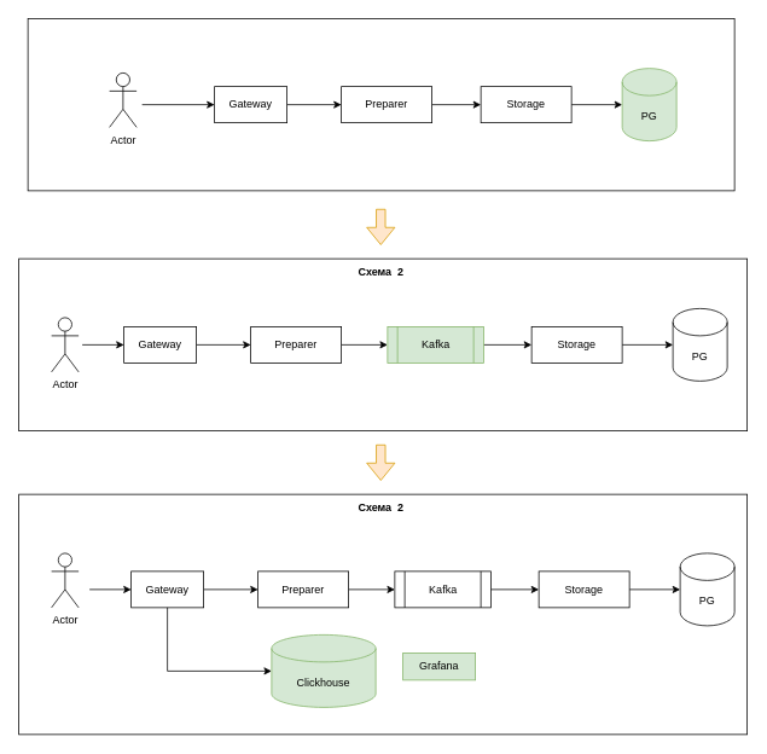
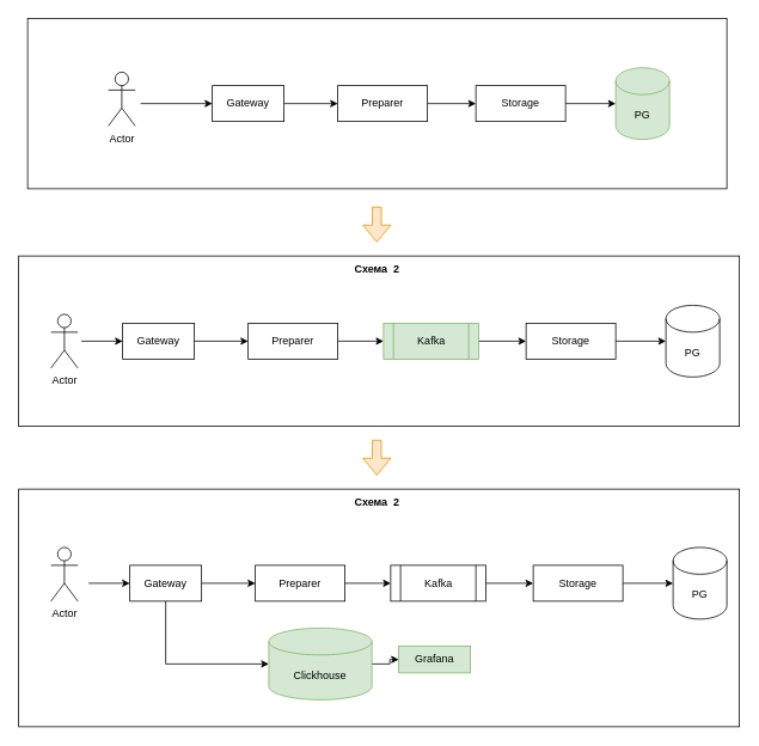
+ <mxCell id="35" style="edgeStyle=orthogonalEdgeStyle;rounded=0;orthogonalLoop=1;jettySize=auto;html=1;entryX=0;entryY=0.5;entryDx=0;entryDy=0;" parent="1" source="36" target="38" edge="1"><mxGeometry relative="1" as="geometry" /></mxCell>
